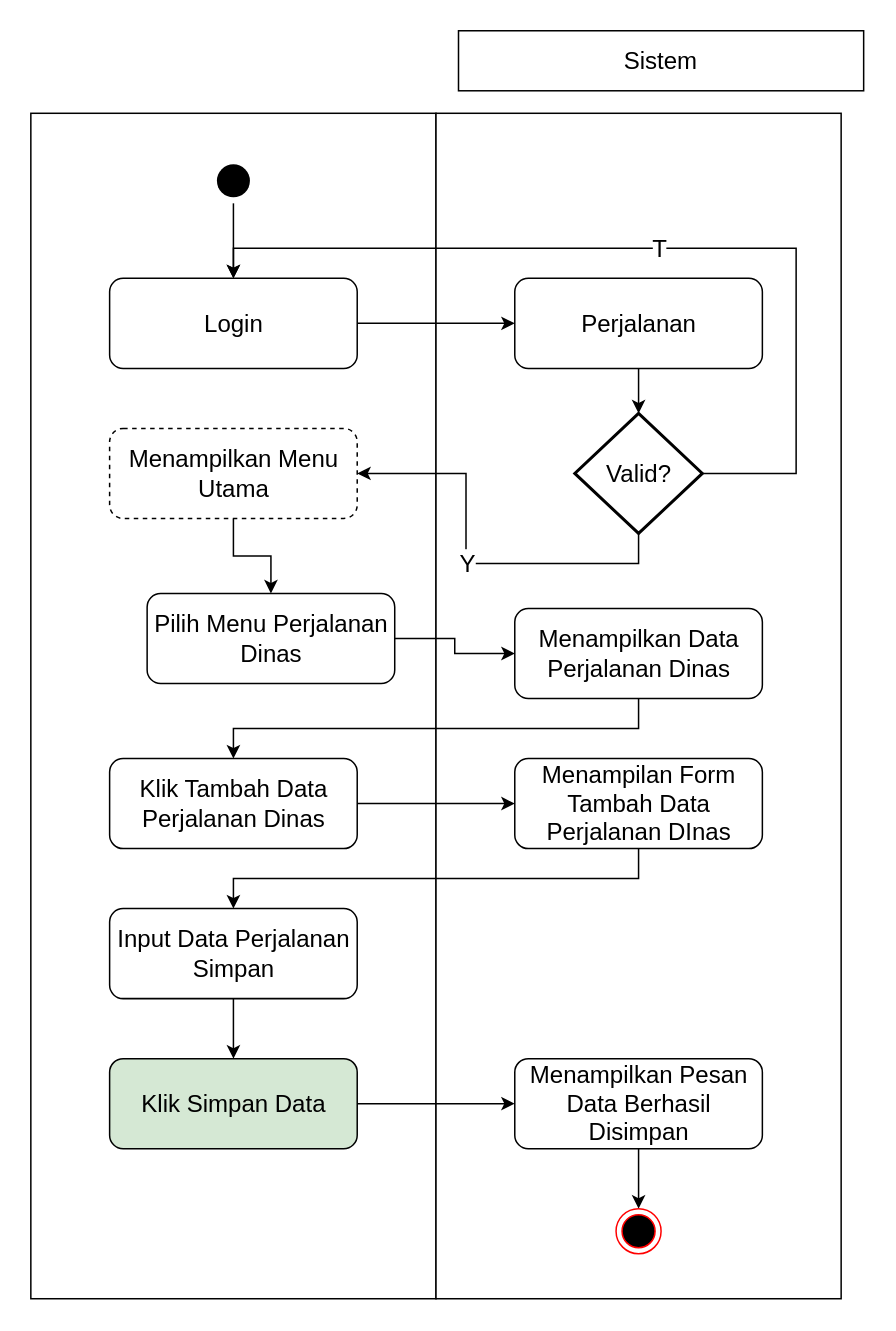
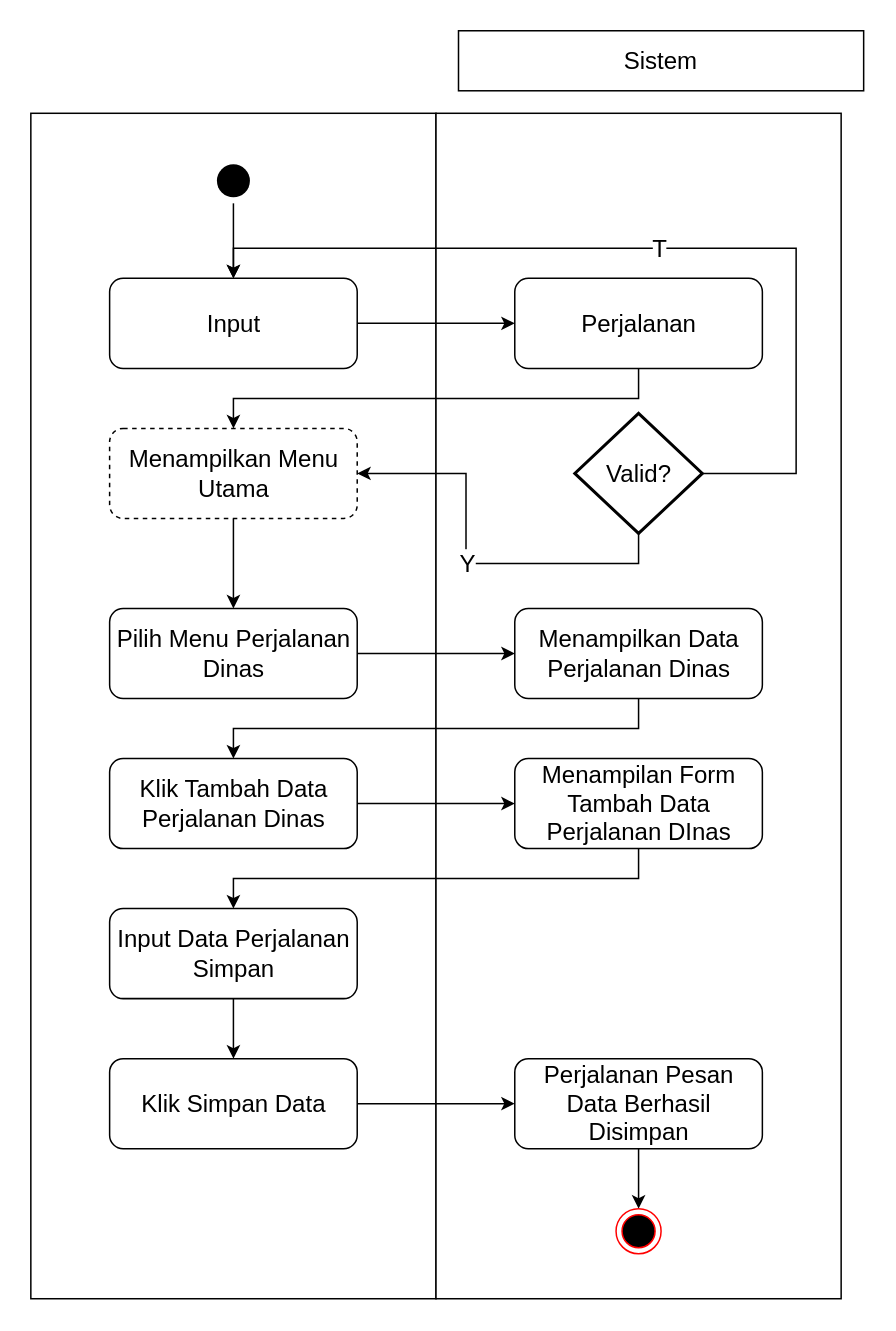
- <mxCell id="23" value="Login" style="rounded=1;whiteSpace=wrap;html=1;fontSize=16;" parent="1" vertex="1"><mxGeometry x="72.5" y="185" width="165" height="60" as="geometry" /></mxCell>
+ <mxCell id="23" value="Input" style="rounded=1;whiteSpace=wrap;html=1;fontSize=16;" parent="1" vertex="1"><mxGeometry x="72.5" y="185" width="165" height="60" as="geometry" /></mxCell>
- <mxCell id="24" style="edgeStyle=orthogonalEdgeStyle;rounded=0;orthogonalLoop=1;jettySize=auto;html=1;exitX=0.5;exitY=1;exitDx=0;exitDy=0;entryX=0.5;entryY=0;entryDx=0;entryDy=0;entryPerimeter=0;fontSize=16;" parent="1" source="25" target="28" edge="1"><mxGeometry relative="1" as="geometry" /></mxCell>
+ <mxCell id="24" style="edgeStyle=orthogonalEdgeStyle;rounded=0;orthogonalLoop=1;jettySize=auto;html=1;exitX=0.5;exitY=1;exitDx=0;exitDy=0;fontSize=16;" parent="1" source="25" target="30" edge="1"><mxGeometry relative="1" as="geometry" /></mxCell>
- <mxCell id="6" value="Pilih Menu Perjalanan Dinas" style="rounded=1;whiteSpace=wrap;html=1;fontSize=16;" parent="1" vertex="1"><mxGeometry x="97.5" y="395" width="165" height="60" as="geometry" /></mxCell>
+ <mxCell id="6" value="Pilih Menu Perjalanan Dinas" style="rounded=1;whiteSpace=wrap;html=1;fontSize=16;" parent="1" vertex="1"><mxGeometry x="72.5" y="405" width="165" height="60" as="geometry" /></mxCell>
- <mxCell id="18" value="Klik Simpan Data" style="rounded=1;whiteSpace=wrap;html=1;fontSize=16;fillColor=#d5e8d4;" parent="1" vertex="1"><mxGeometry x="72.5" y="705" width="165" height="60" as="geometry" /></mxCell>
+ <mxCell id="18" value="Klik Simpan Data" style="rounded=1;whiteSpace=wrap;html=1;fontSize=16;" parent="1" vertex="1"><mxGeometry x="72.5" y="705" width="165" height="60" as="geometry" /></mxCell>
- <mxCell id="20" value="Menampilkan Pesan Data Berhasil Disimpan" style="rounded=1;whiteSpace=wrap;html=1;fontSize=16;" parent="1" vertex="1"><mxGeometry x="342.5" y="705" width="165" height="60" as="geometry" /></mxCell>
+ <mxCell id="20" value="Perjalanan Pesan Data Berhasil Disimpan" style="rounded=1;whiteSpace=wrap;html=1;fontSize=16;" parent="1" vertex="1"><mxGeometry x="342.5" y="705" width="165" height="60" as="geometry" /></mxCell>
